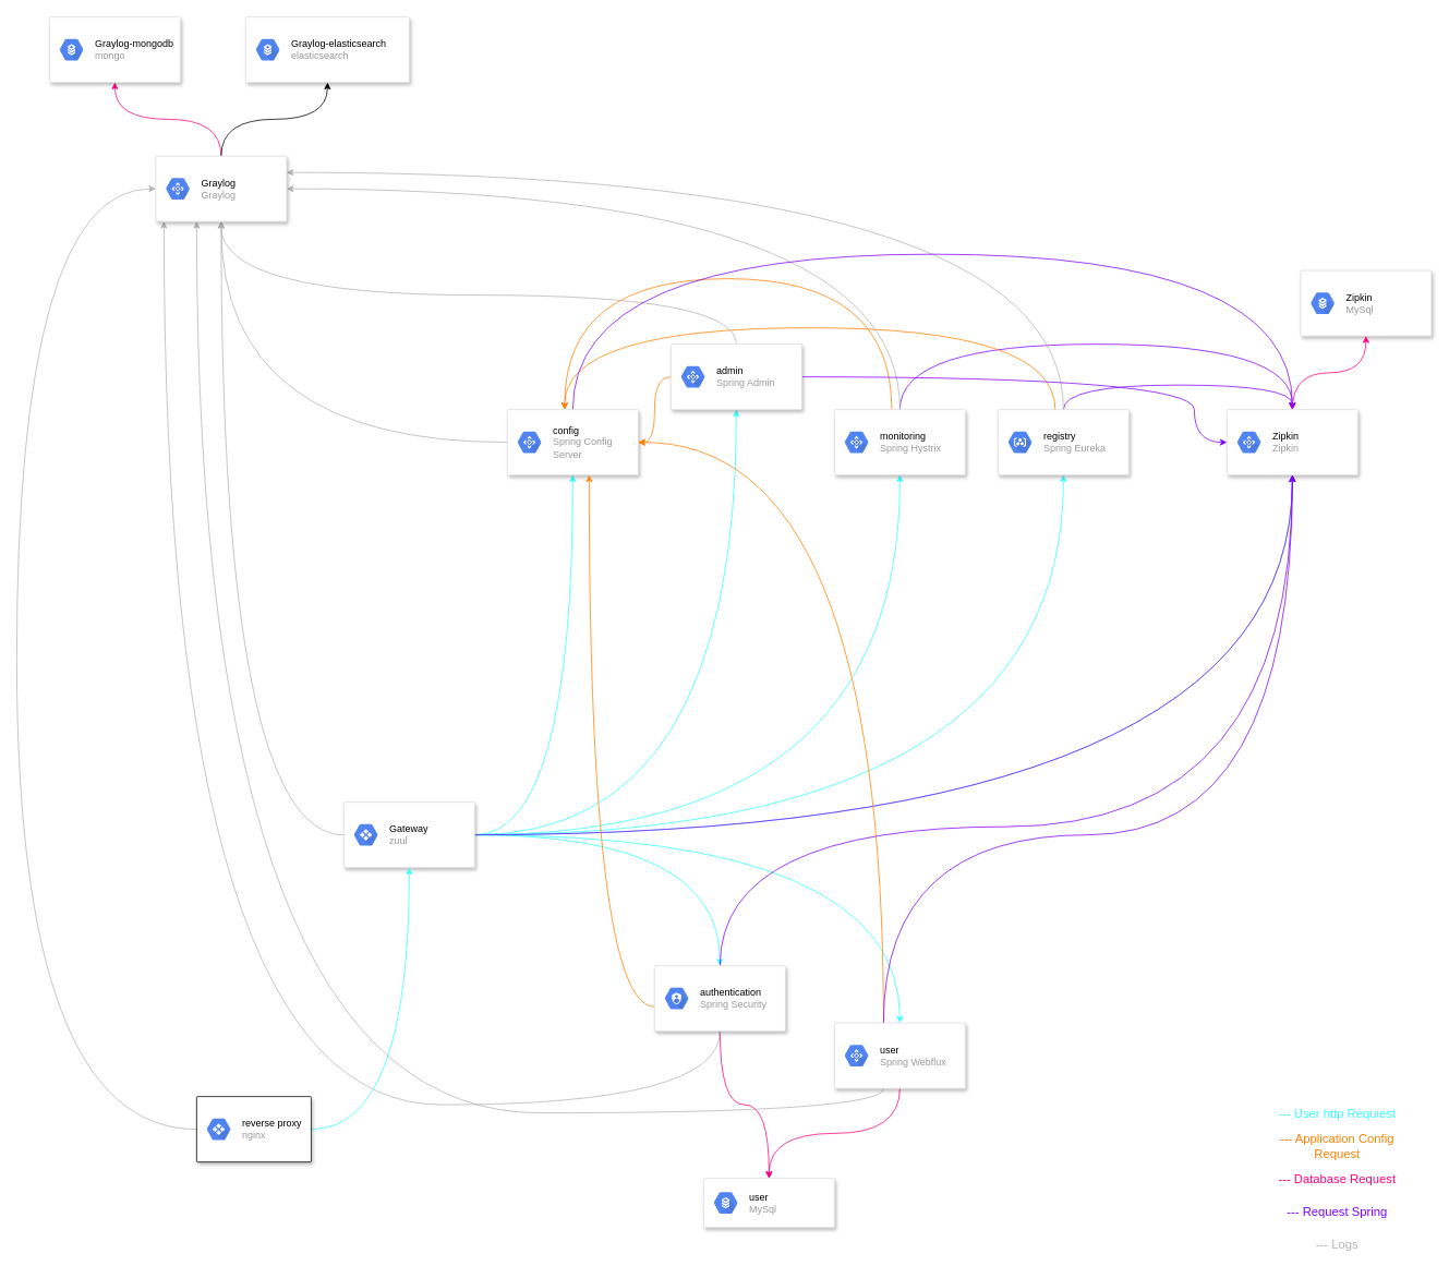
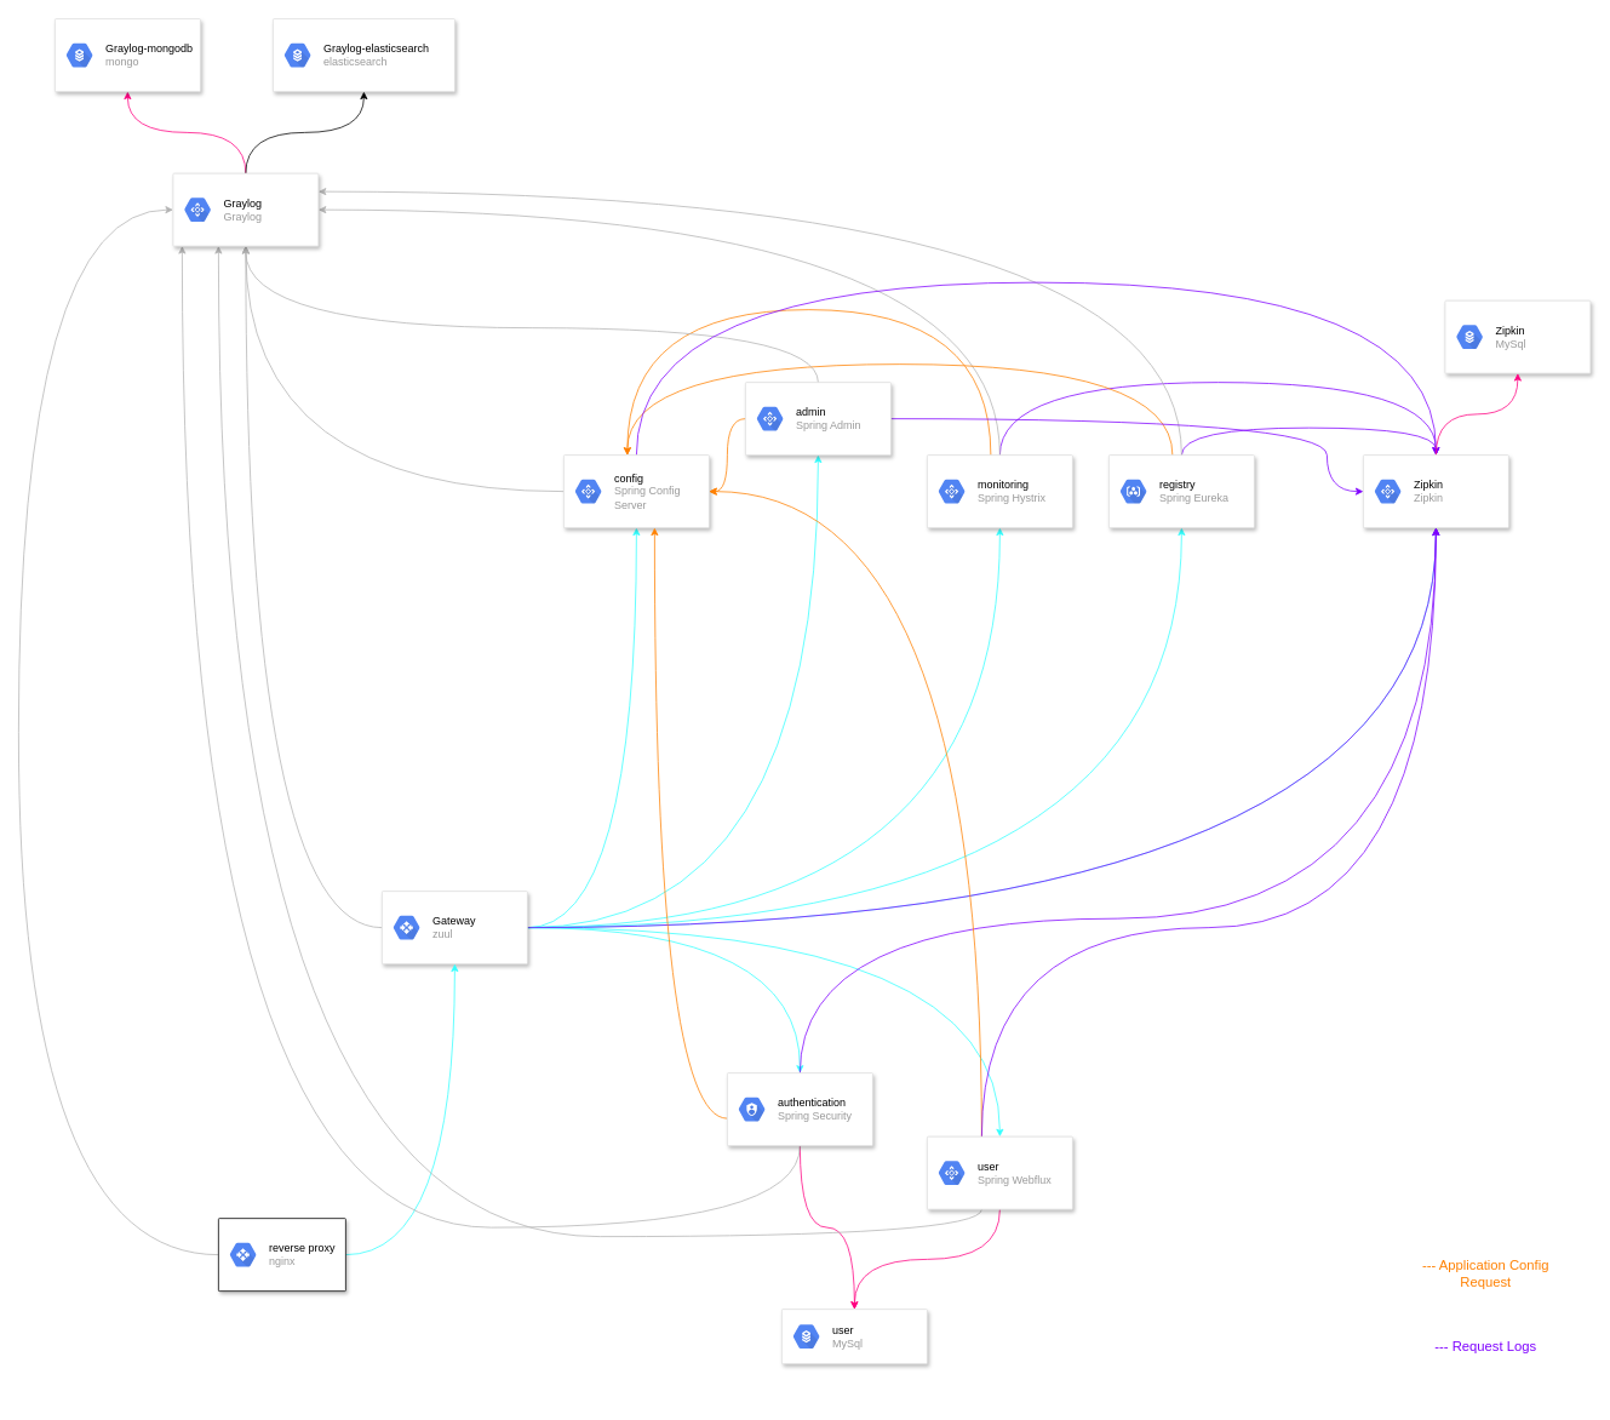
- <mxCell id="55" value="--- User http Requiest" style="text;html=1;strokeColor=none;fillColor=none;align=center;verticalAlign=middle;whiteSpace=wrap;rounded=0;labelPosition=center;verticalLabelPosition=middle;fontColor=#33FFFF;fontSize=15;" vertex="1" parent="1"><mxGeometry x="1540" y="1340" width="190" height="40" as="geometry" /></mxCell>
- <mxCell id="57" value="--- Database Request" style="text;html=1;strokeColor=none;fillColor=none;align=center;verticalAlign=middle;whiteSpace=wrap;rounded=0;labelPosition=center;verticalLabelPosition=middle;fontSize=15;fontColor=#FF0080;" vertex="1" parent="1"><mxGeometry x="1540" y="1420" width="190" height="40" as="geometry" /></mxCell>
- <mxCell id="66" value="--- Request Spring" style="text;html=1;strokeColor=none;fillColor=none;align=center;verticalAlign=middle;whiteSpace=wrap;rounded=0;labelPosition=center;verticalLabelPosition=middle;fontSize=15;fontColor=#7F00FF;" vertex="1" parent="1"><mxGeometry x="1540" y="1460" width="190" height="40" as="geometry" /></mxCell>
+ <mxCell id="66" value="--- Request Logs" style="text;html=1;strokeColor=none;fillColor=none;align=center;verticalAlign=middle;whiteSpace=wrap;rounded=0;labelPosition=center;verticalLabelPosition=middle;fontSize=15;fontColor=#7F00FF;" vertex="1" parent="1"><mxGeometry x="1540" y="1460" width="190" height="40" as="geometry" /></mxCell>
- <mxCell id="67" value="--- Logs" style="text;html=1;strokeColor=none;fillColor=none;align=center;verticalAlign=middle;whiteSpace=wrap;rounded=0;labelPosition=center;verticalLabelPosition=middle;fontSize=15;fontColor=#B3B3B3;" vertex="1" parent="1"><mxGeometry x="1540" y="1500" width="190" height="40" as="geometry" /></mxCell>
